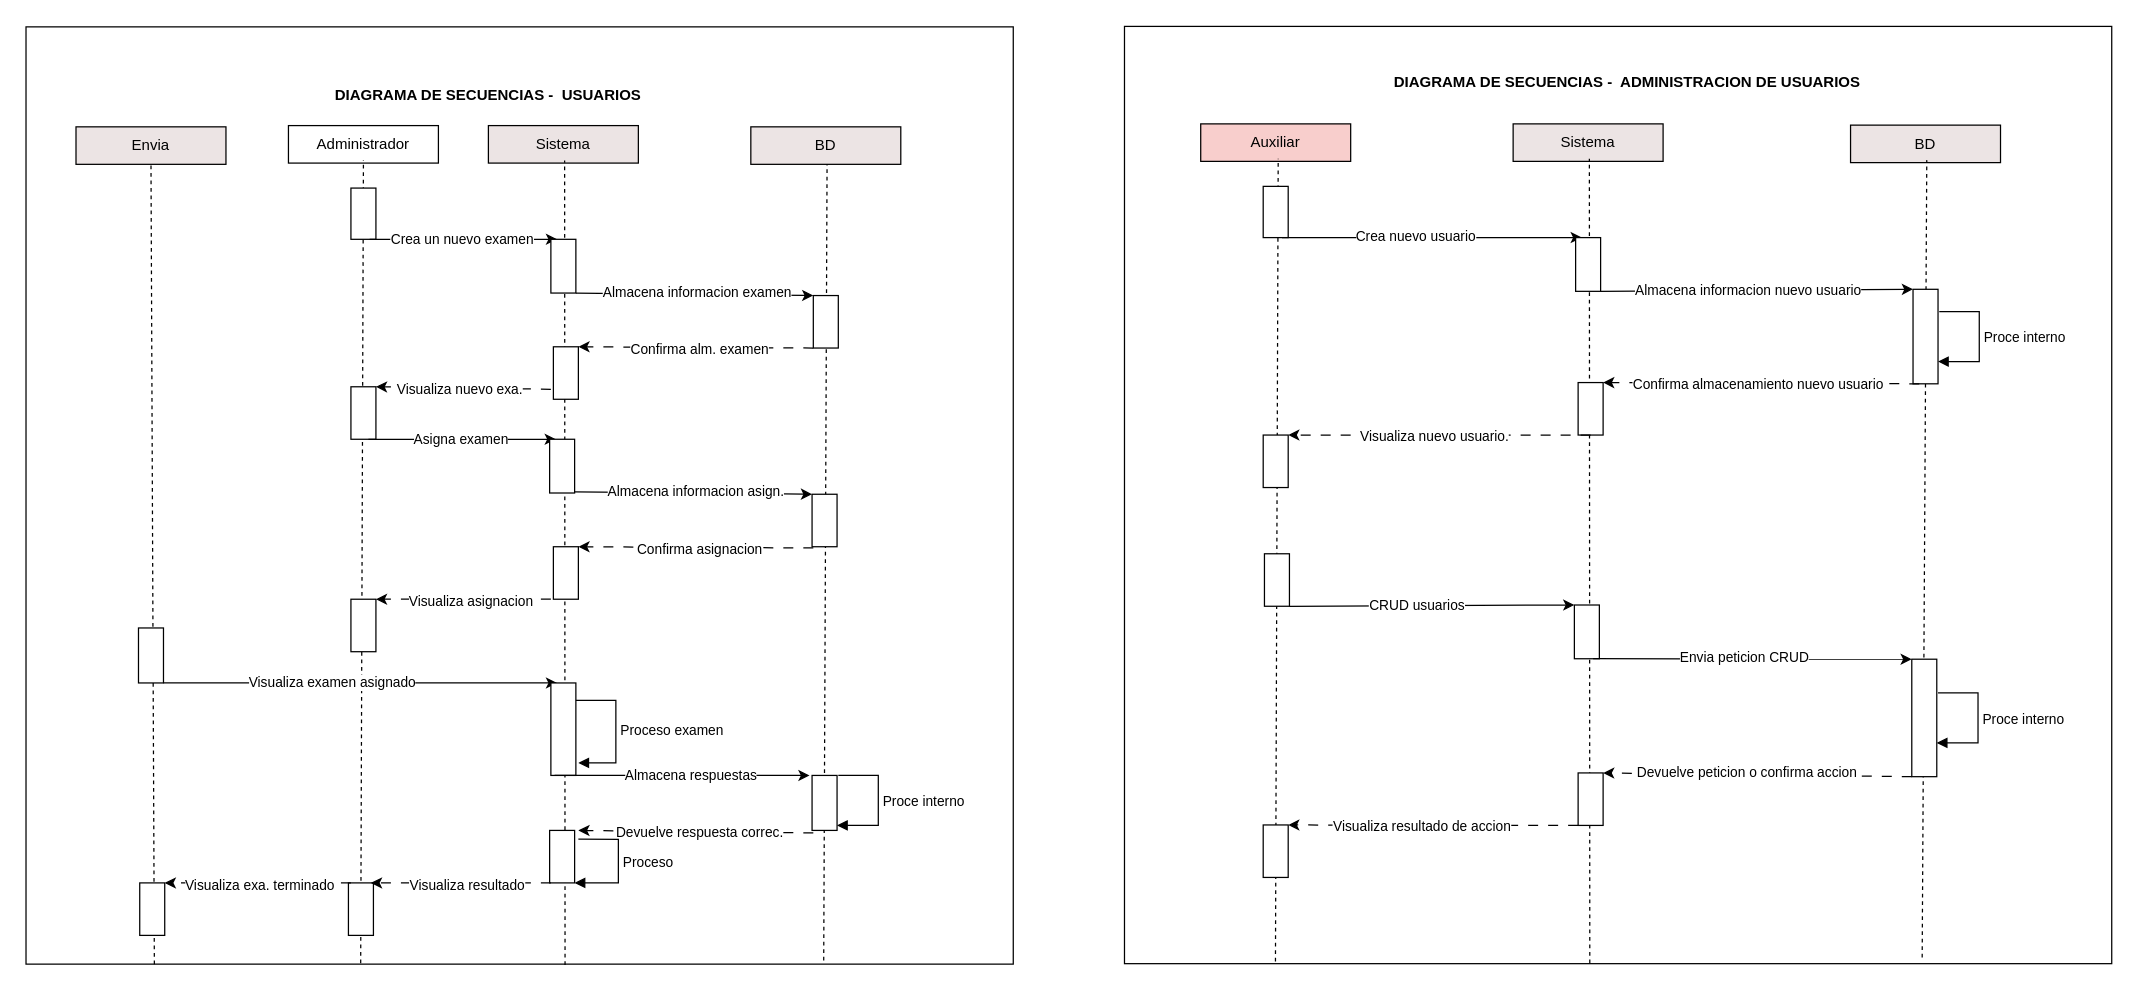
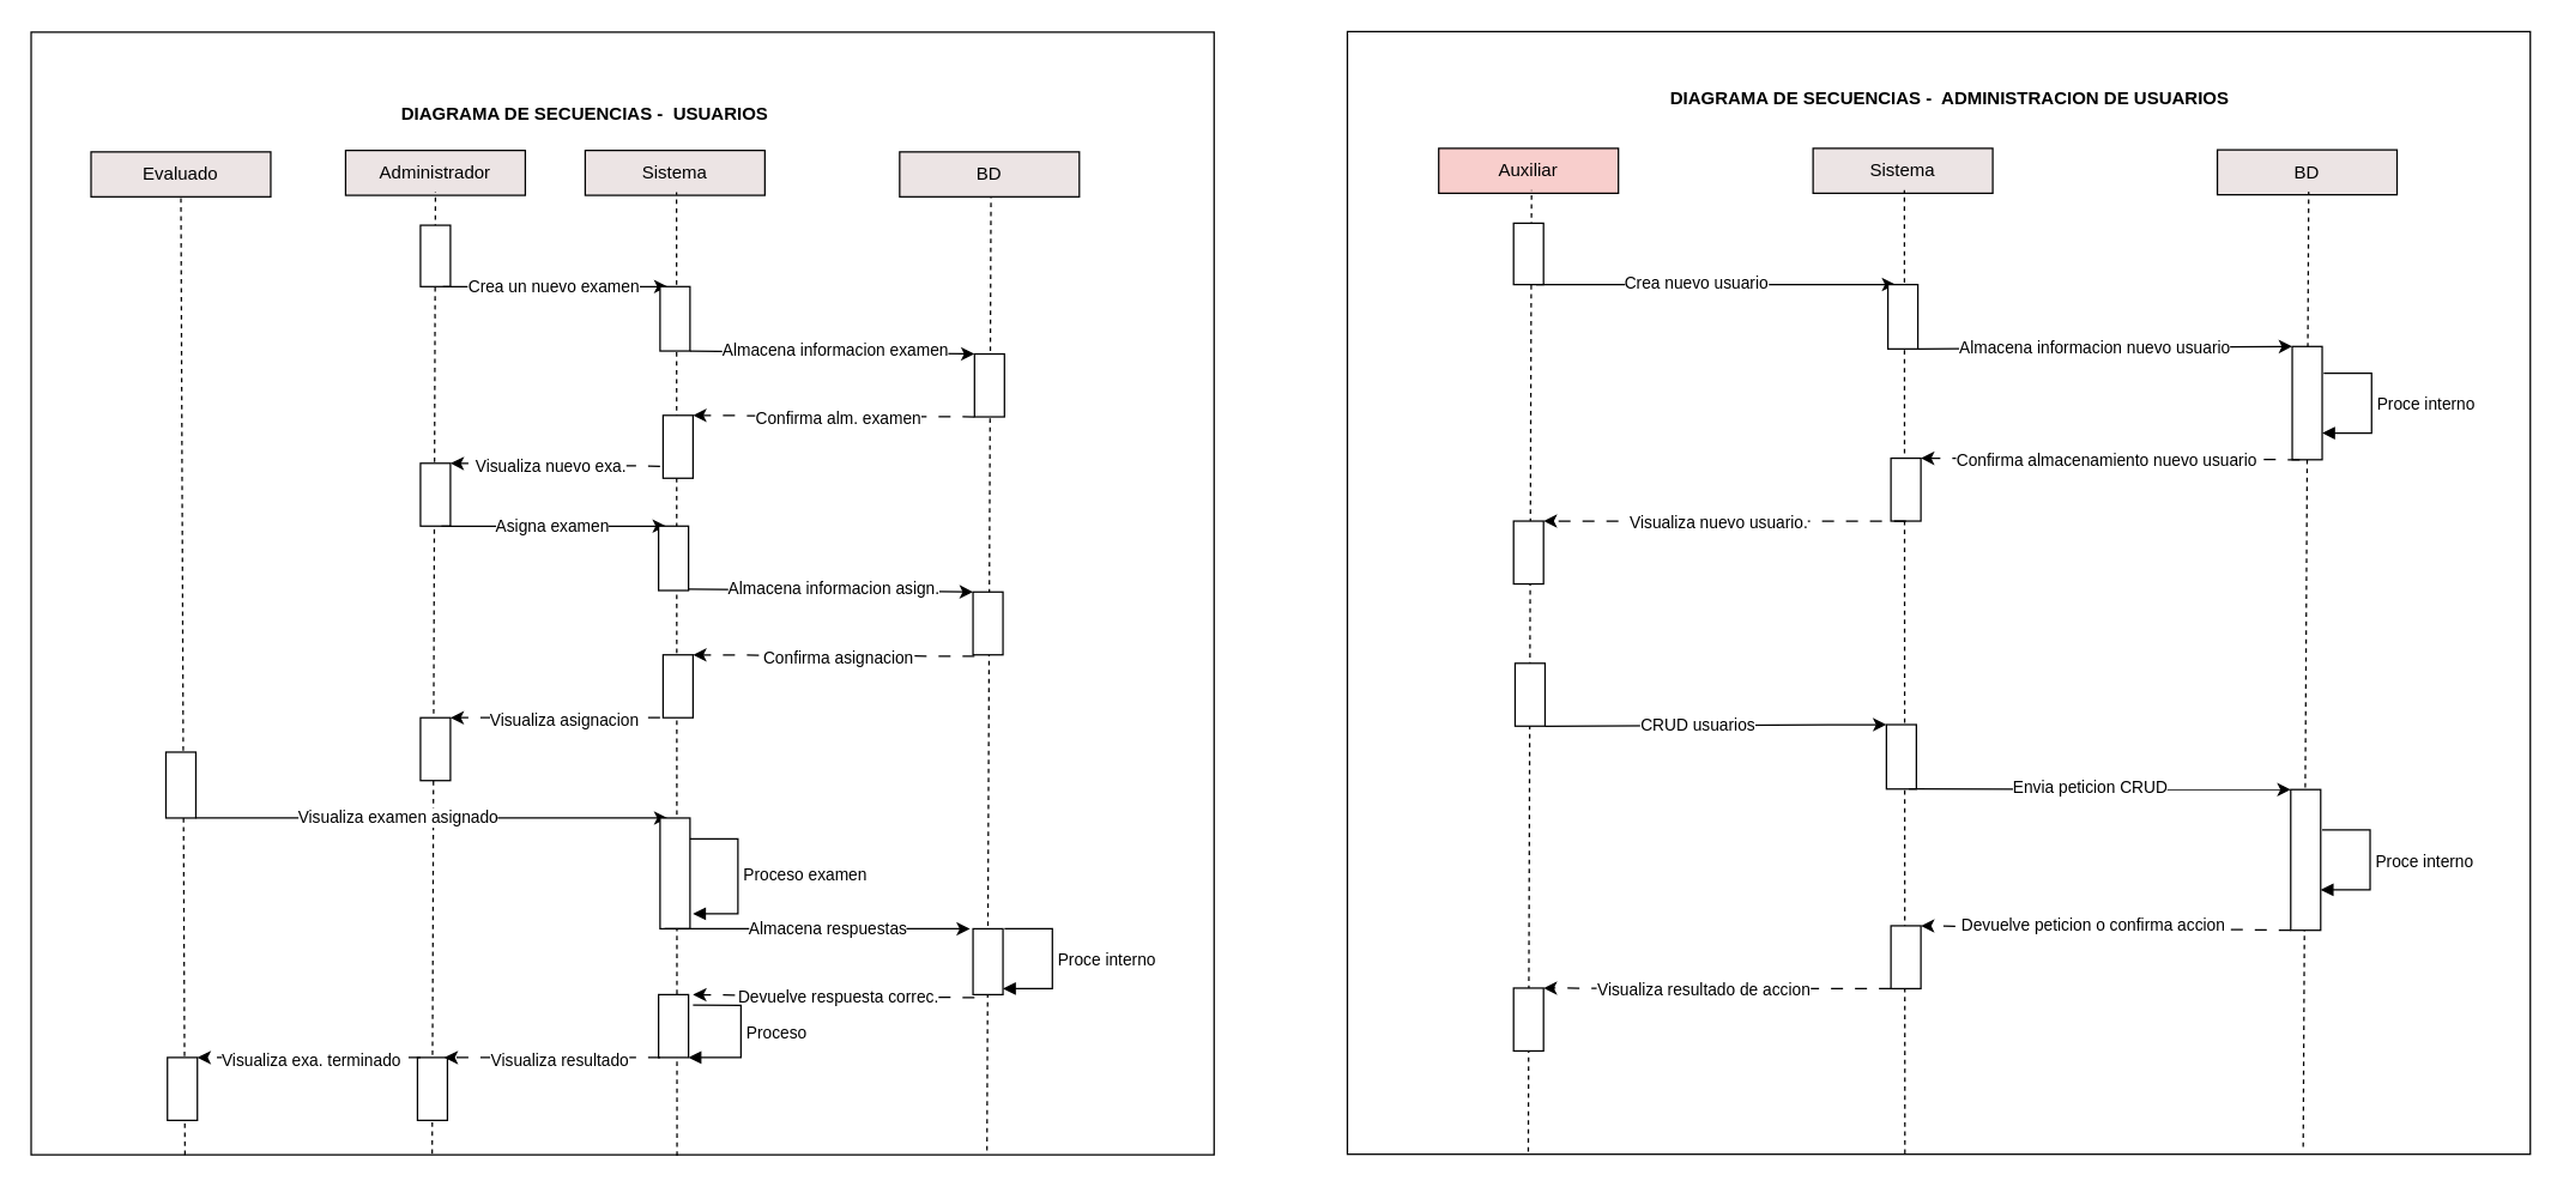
- <mxCell id="4" value="Administrador" style="rounded=0;whiteSpace=wrap;html=1;fillColor=#ffffff;" parent="1" vertex="1"><mxGeometry x="230" y="100" width="120" height="30" as="geometry" /></mxCell>
+ <mxCell id="4" value="Administrador" style="rounded=0;whiteSpace=wrap;html=1;fillColor=#ece4e4;" parent="1" vertex="1"><mxGeometry x="230" y="100" width="120" height="30" as="geometry" /></mxCell>
- <mxCell id="20" value="Envia" style="rounded=0;whiteSpace=wrap;html=1;fillColor=#ece4e4;" parent="1" vertex="1"><mxGeometry x="60" y="101" width="120" height="30" as="geometry" /></mxCell>
+ <mxCell id="20" value="Evaluado" style="rounded=0;whiteSpace=wrap;html=1;fillColor=#ece4e4;" parent="1" vertex="1"><mxGeometry x="60" y="101" width="120" height="30" as="geometry" /></mxCell>
